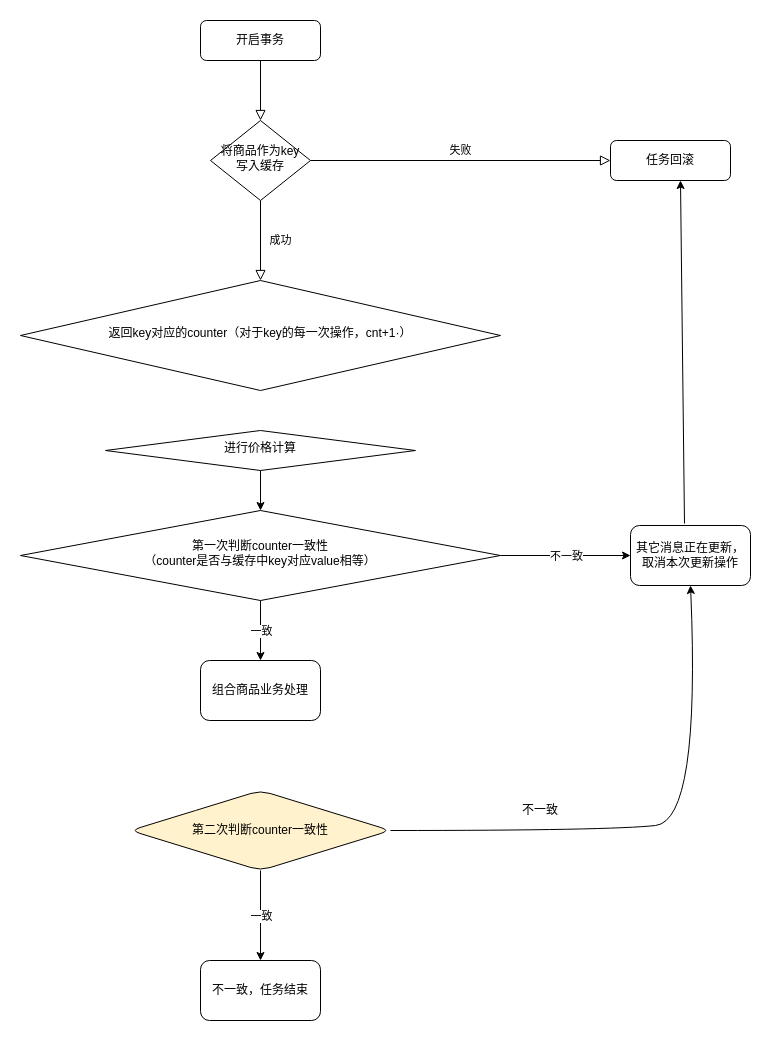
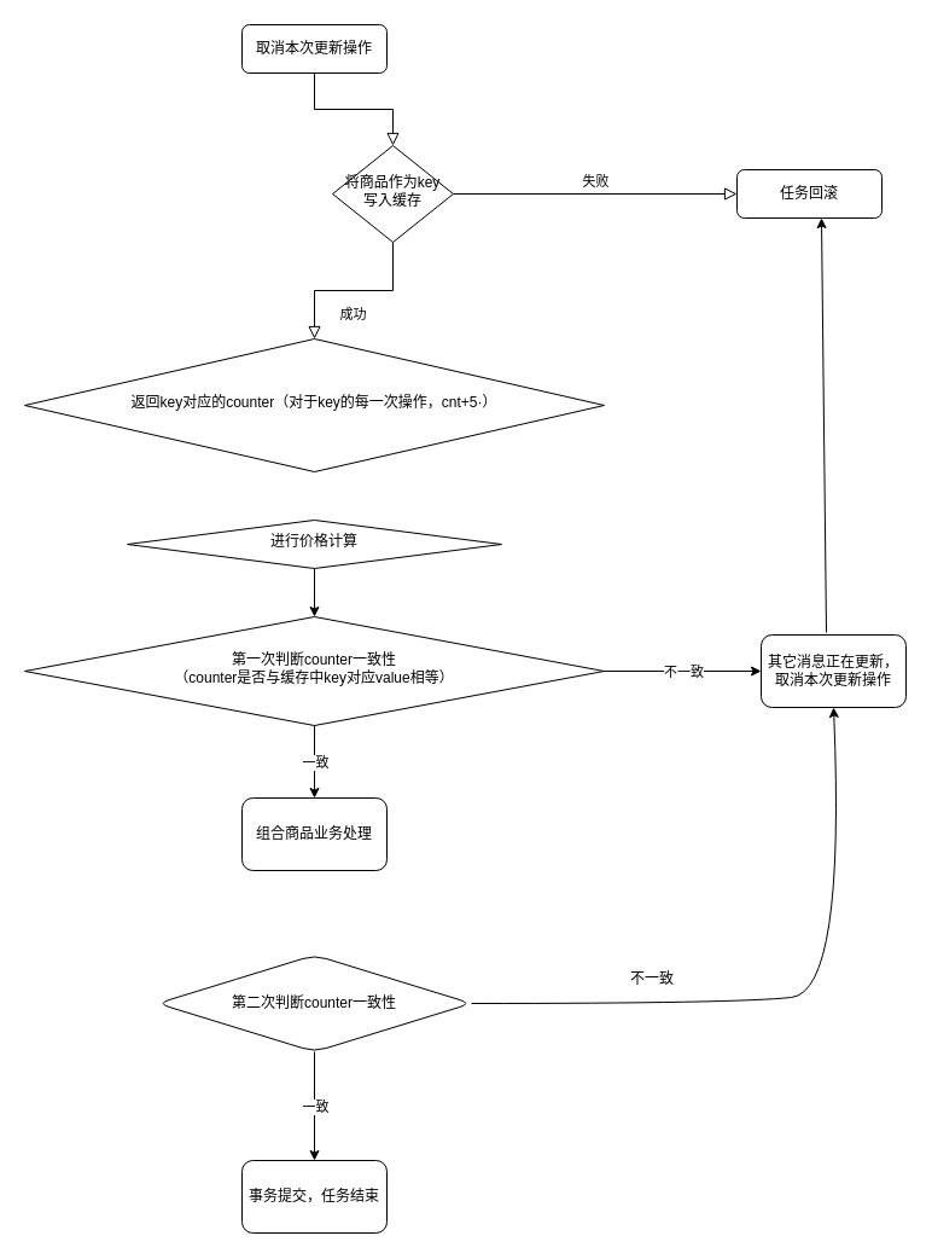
- <mxCell id="3" value="开启事务" style="rounded=1;whiteSpace=wrap;html=1;fontSize=12;glass=0;strokeWidth=1;shadow=0;" parent="1" vertex="1"><mxGeometry x="200" y="20" width="120" height="40" as="geometry" /></mxCell>
+ <mxCell id="3" value="取消本次更新操作" style="rounded=1;whiteSpace=wrap;html=1;fontSize=12;glass=0;strokeWidth=1;shadow=0;" parent="1" vertex="1"><mxGeometry x="200" y="20" width="120" height="40" as="geometry" /></mxCell>
- <mxCell id="6" value="将商品作为key写入缓存" style="rhombus;whiteSpace=wrap;html=1;shadow=0;fontFamily=Helvetica;fontSize=12;align=center;strokeWidth=1;spacing=6;spacingTop=-4;" parent="1" vertex="1"><mxGeometry x="210" y="120" width="100" height="80" as="geometry" /></mxCell>
+ <mxCell id="6" value="将商品作为key写入缓存" style="rhombus;whiteSpace=wrap;html=1;shadow=0;fontFamily=Helvetica;fontSize=12;align=center;strokeWidth=1;spacing=6;spacingTop=-4;" parent="1" vertex="1"><mxGeometry x="275" y="120" width="100" height="80" as="geometry" /></mxCell>
- <mxCell id="8" value="返回key对应的counter（对于key的每一次操作，cnt+1·）" style="rhombus;whiteSpace=wrap;html=1;shadow=0;fontFamily=Helvetica;fontSize=12;align=center;strokeWidth=1;spacing=6;spacingTop=-4;" parent="1" vertex="1"><mxGeometry x="20" y="280" width="480" height="110" as="geometry" /></mxCell>
+ <mxCell id="8" value="返回key对应的counter（对于key的每一次操作，cnt+5·）" style="rhombus;whiteSpace=wrap;html=1;shadow=0;fontFamily=Helvetica;fontSize=12;align=center;strokeWidth=1;spacing=6;spacingTop=-4;" parent="1" vertex="1"><mxGeometry x="20" y="280" width="480" height="110" as="geometry" /></mxCell>
- <mxCell id="18" value="第二次判断counter一致性" style="rhombus;whiteSpace=wrap;html=1;rounded=1;fillColor=#fff2cc;" parent="1" vertex="1"><mxGeometry x="130" y="790" width="260" height="80" as="geometry" /></mxCell>
+ <mxCell id="18" value="第二次判断counter一致性" style="rhombus;whiteSpace=wrap;html=1;rounded=1;" parent="1" vertex="1"><mxGeometry x="130" y="790" width="260" height="80" as="geometry" /></mxCell>
- <mxCell id="19" value="不一致，任务结束" style="whiteSpace=wrap;html=1;rounded=1;" parent="1" vertex="1"><mxGeometry x="200" y="960" width="120" height="60" as="geometry" /></mxCell>
+ <mxCell id="19" value="事务提交，任务结束" style="whiteSpace=wrap;html=1;rounded=1;" parent="1" vertex="1"><mxGeometry x="200" y="960" width="120" height="60" as="geometry" /></mxCell>
